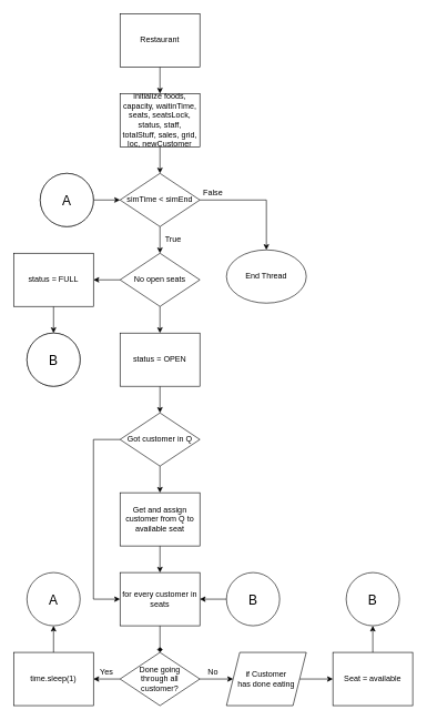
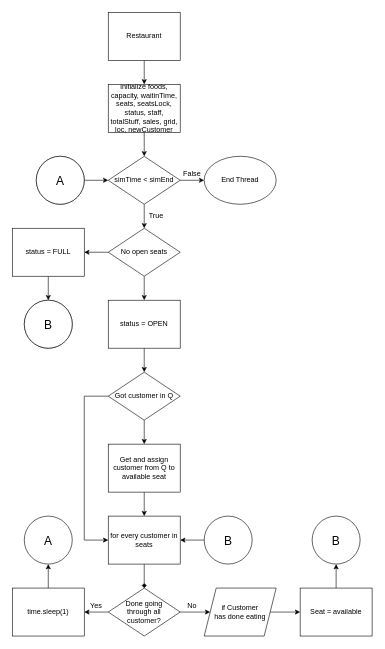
- <mxCell id="38" value="End Thread" style="ellipse;whiteSpace=wrap;html=1;" vertex="1" parent="1"><mxGeometry x="340" y="375" width="120" height="80" as="geometry" /></mxCell>
+ <mxCell id="38" value="End Thread" style="ellipse;whiteSpace=wrap;html=1;" vertex="1" parent="1"><mxGeometry x="340" y="260" width="120" height="80" as="geometry" /></mxCell>
